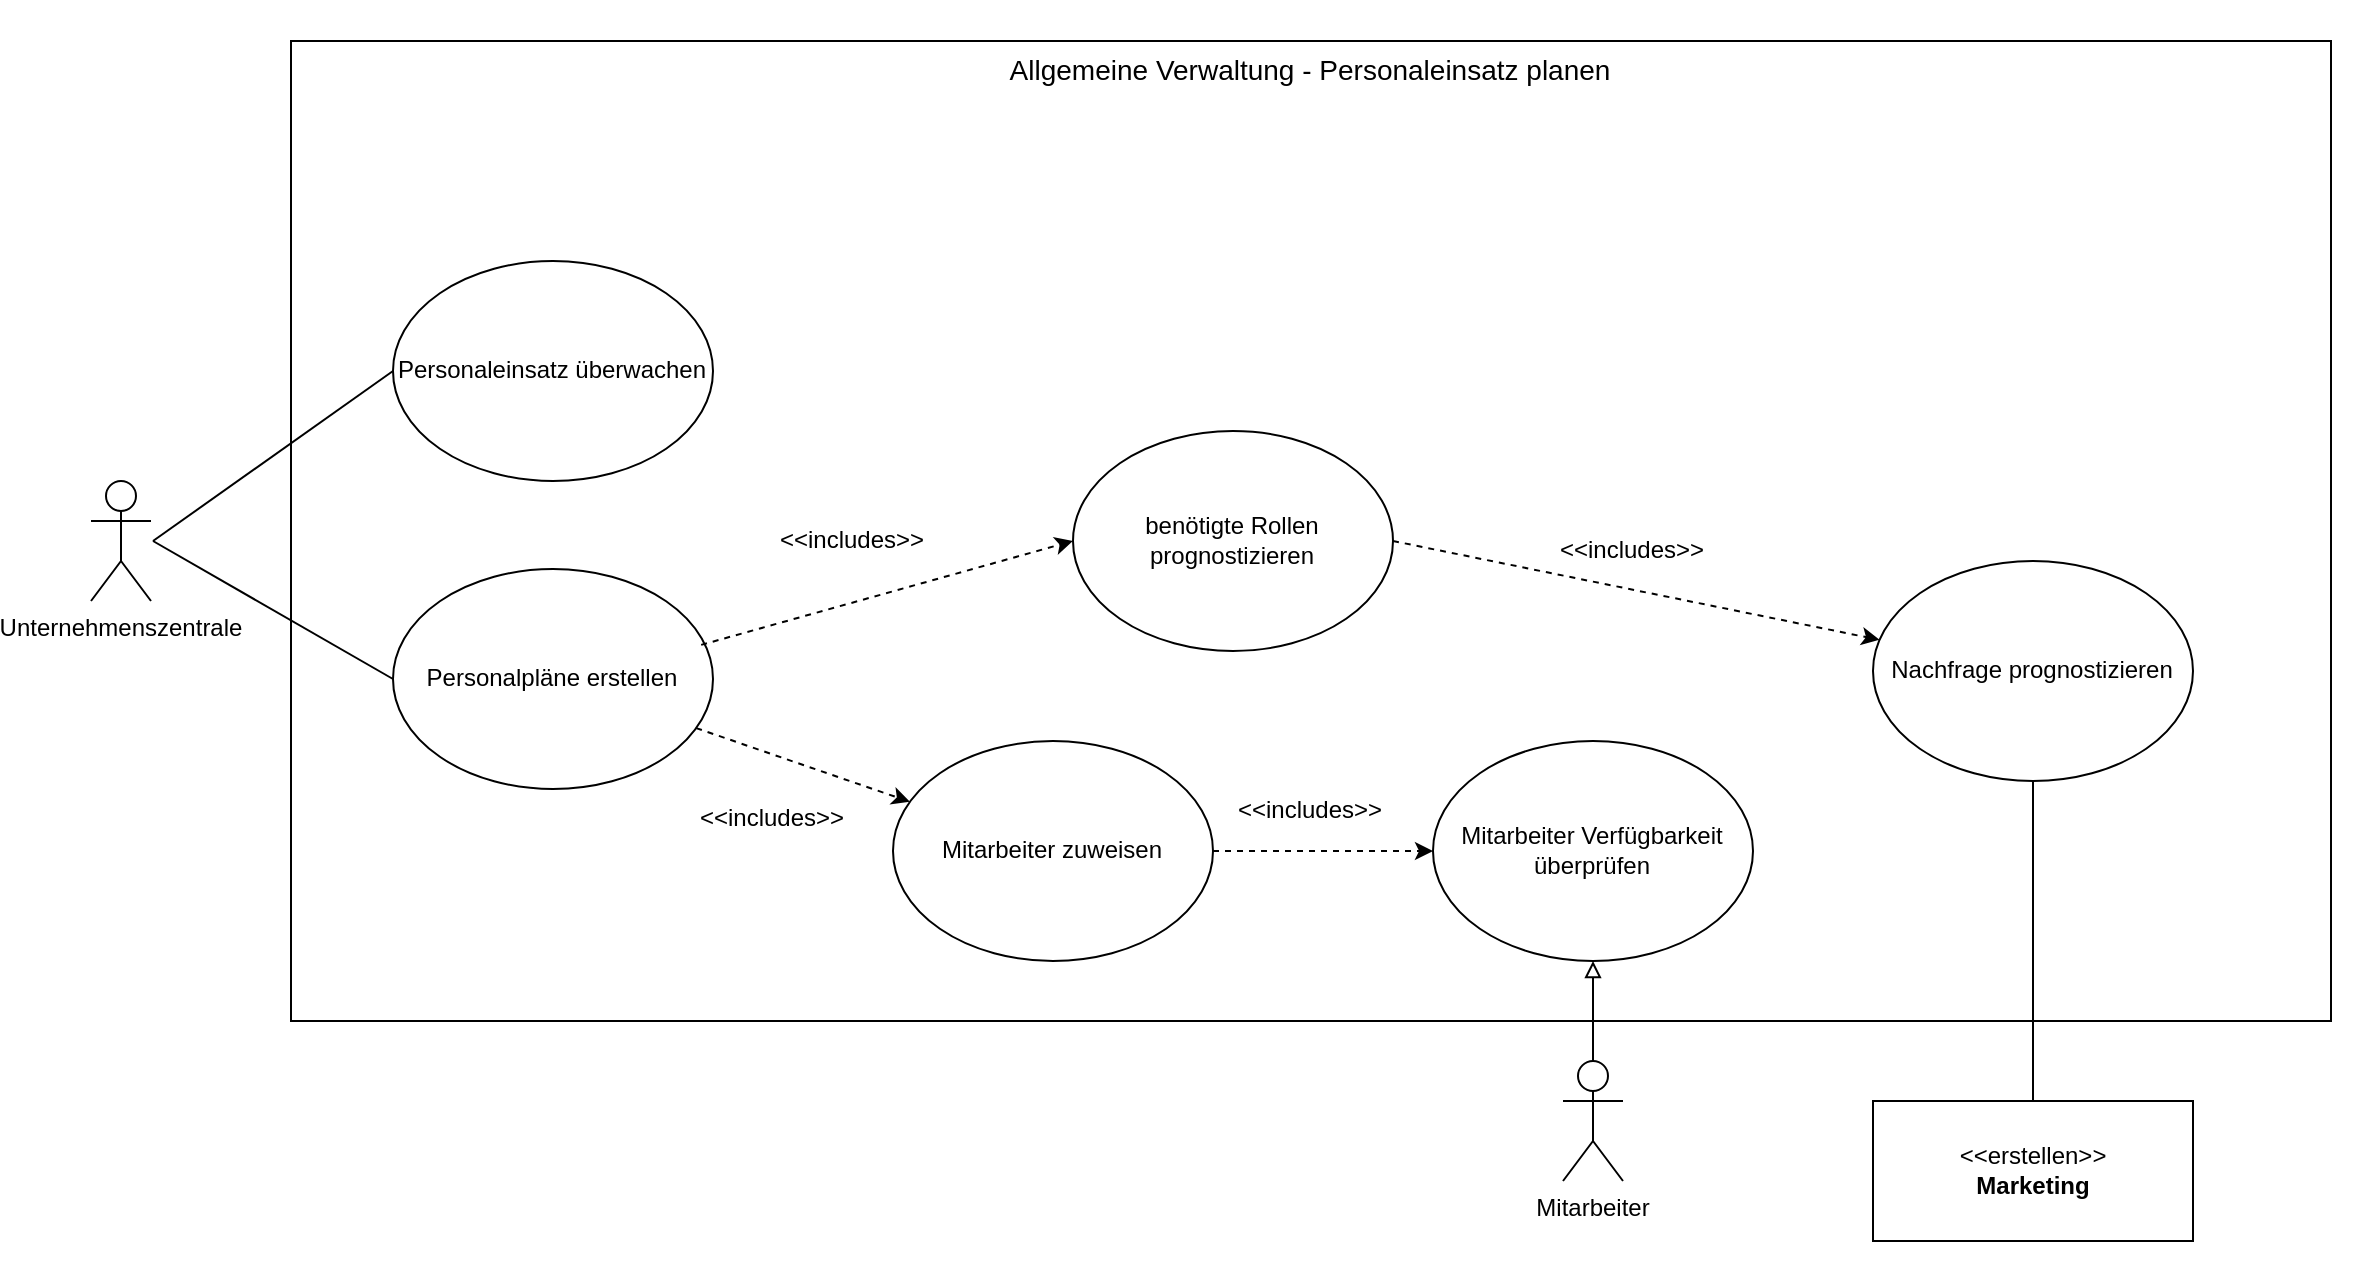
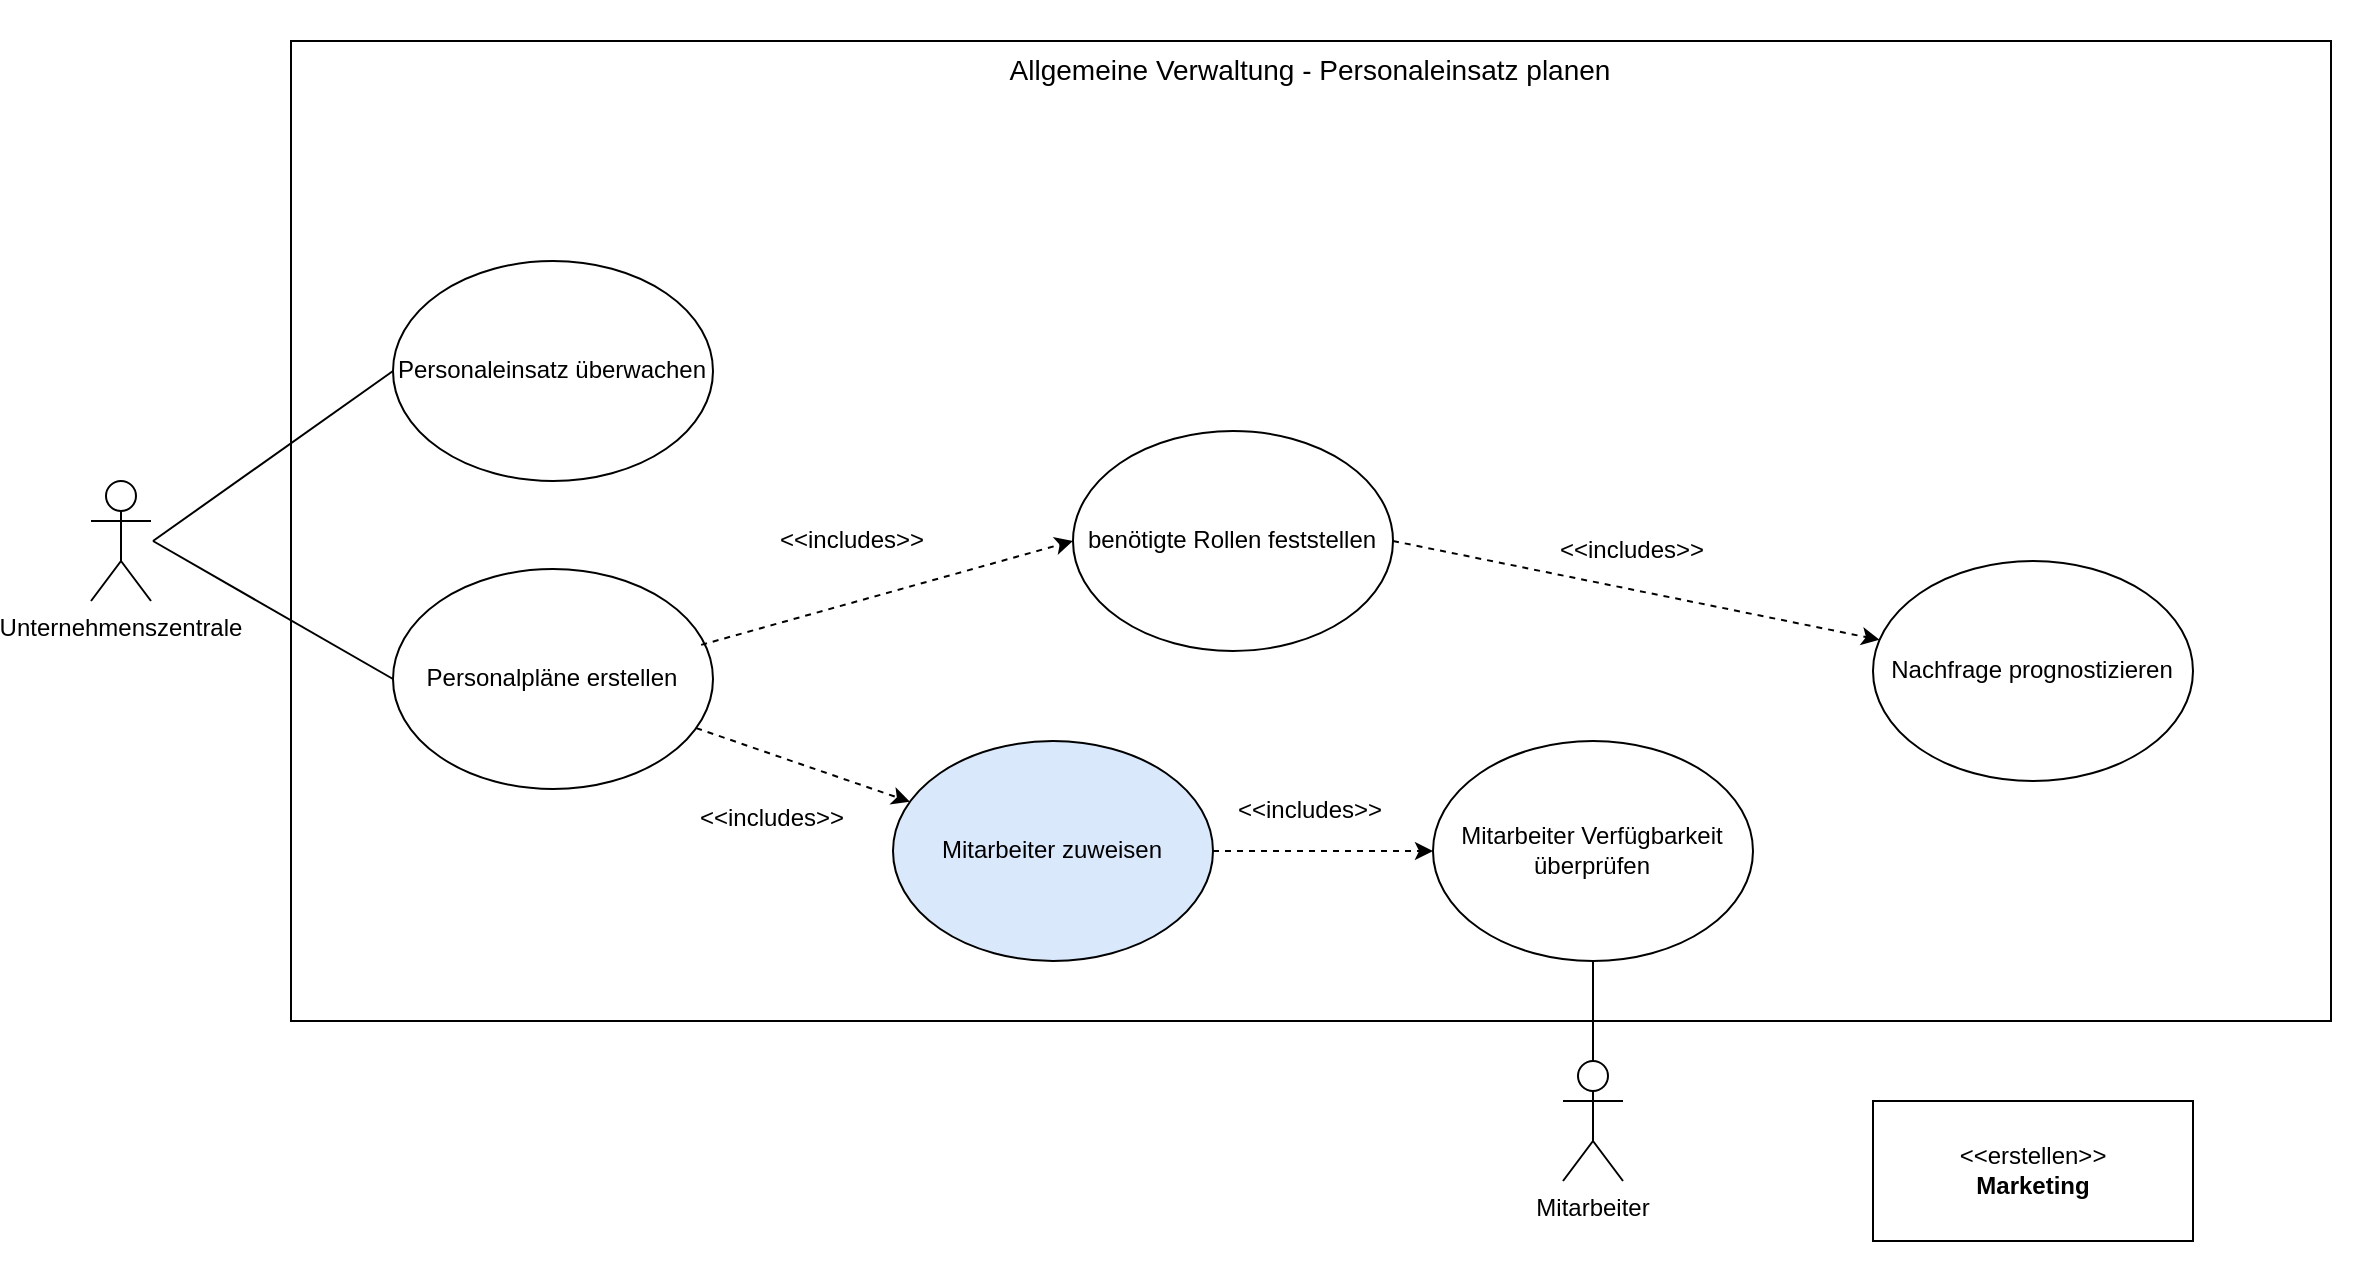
- <mxCell id="6" value="benötigte Rollen prognostizieren" style="ellipse;whiteSpace=wrap;html=1;fontSize=12;" parent="1" vertex="1"><mxGeometry x="511" y="215" width="160" height="110" as="geometry" /></mxCell>
+ <mxCell id="6" value="benötigte Rollen feststellen" style="ellipse;whiteSpace=wrap;html=1;fontSize=12;" parent="1" vertex="1"><mxGeometry x="511" y="215" width="160" height="110" as="geometry" /></mxCell>
- <mxCell id="9" value="Mitarbeiter zuweisen" style="ellipse;whiteSpace=wrap;html=1;fontSize=12;" parent="1" vertex="1"><mxGeometry x="421" y="370" width="160" height="110" as="geometry" /></mxCell>
+ <mxCell id="9" value="Mitarbeiter zuweisen" style="ellipse;whiteSpace=wrap;html=1;fontSize=12;fillColor=#dae8fc;" parent="1" vertex="1"><mxGeometry x="421" y="370" width="160" height="110" as="geometry" /></mxCell>
- <mxCell id="16" style="edgeStyle=none;html=1;endArrow=none;endFill=0;" edge="1" parent="1" source="17" target="8"><mxGeometry relative="1" as="geometry" /></mxCell>
- <mxCell id="23" style="edgeStyle=none;rounded=0;orthogonalLoop=1;jettySize=auto;html=1;fontSize=12;endArrow=block;endFill=0;exitX=0.5;exitY=0;exitDx=0;exitDy=0;exitPerimeter=0;entryX=0.5;entryY=1;entryDx=0;entryDy=0;" edge="1" parent="1" source="22" target="19"><mxGeometry relative="1" as="geometry"><mxPoint x="581" y="540" as="targetPoint" /><mxPoint x="701" y="594.5" as="sourcePoint" /></mxGeometry></mxCell>
+ <mxCell id="23" style="edgeStyle=none;rounded=0;orthogonalLoop=1;jettySize=auto;html=1;fontSize=12;endArrow=none;endFill=0;exitX=0.5;exitY=0;exitDx=0;exitDy=0;exitPerimeter=0;entryX=0.5;entryY=1;entryDx=0;entryDy=0;" edge="1" parent="1" source="22" target="19"><mxGeometry relative="1" as="geometry"><mxPoint x="581" y="540" as="targetPoint" /><mxPoint x="701" y="594.5" as="sourcePoint" /></mxGeometry></mxCell>
